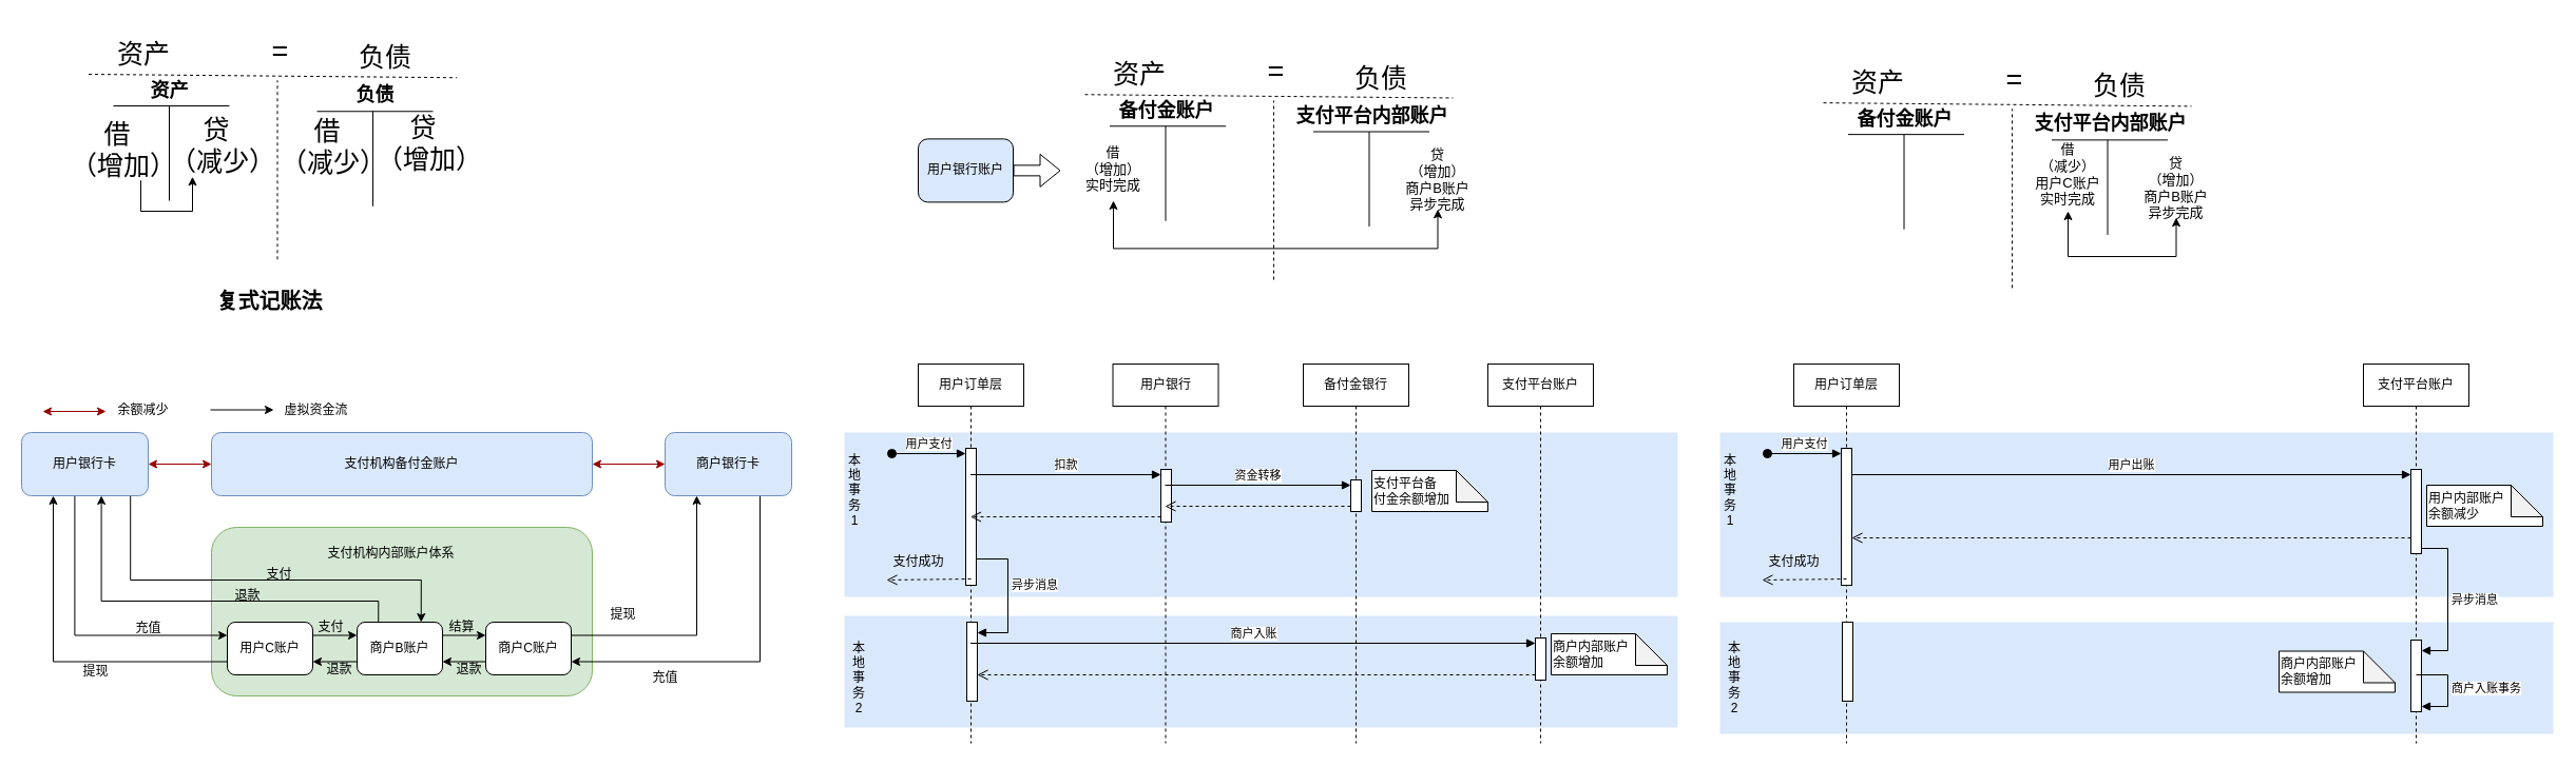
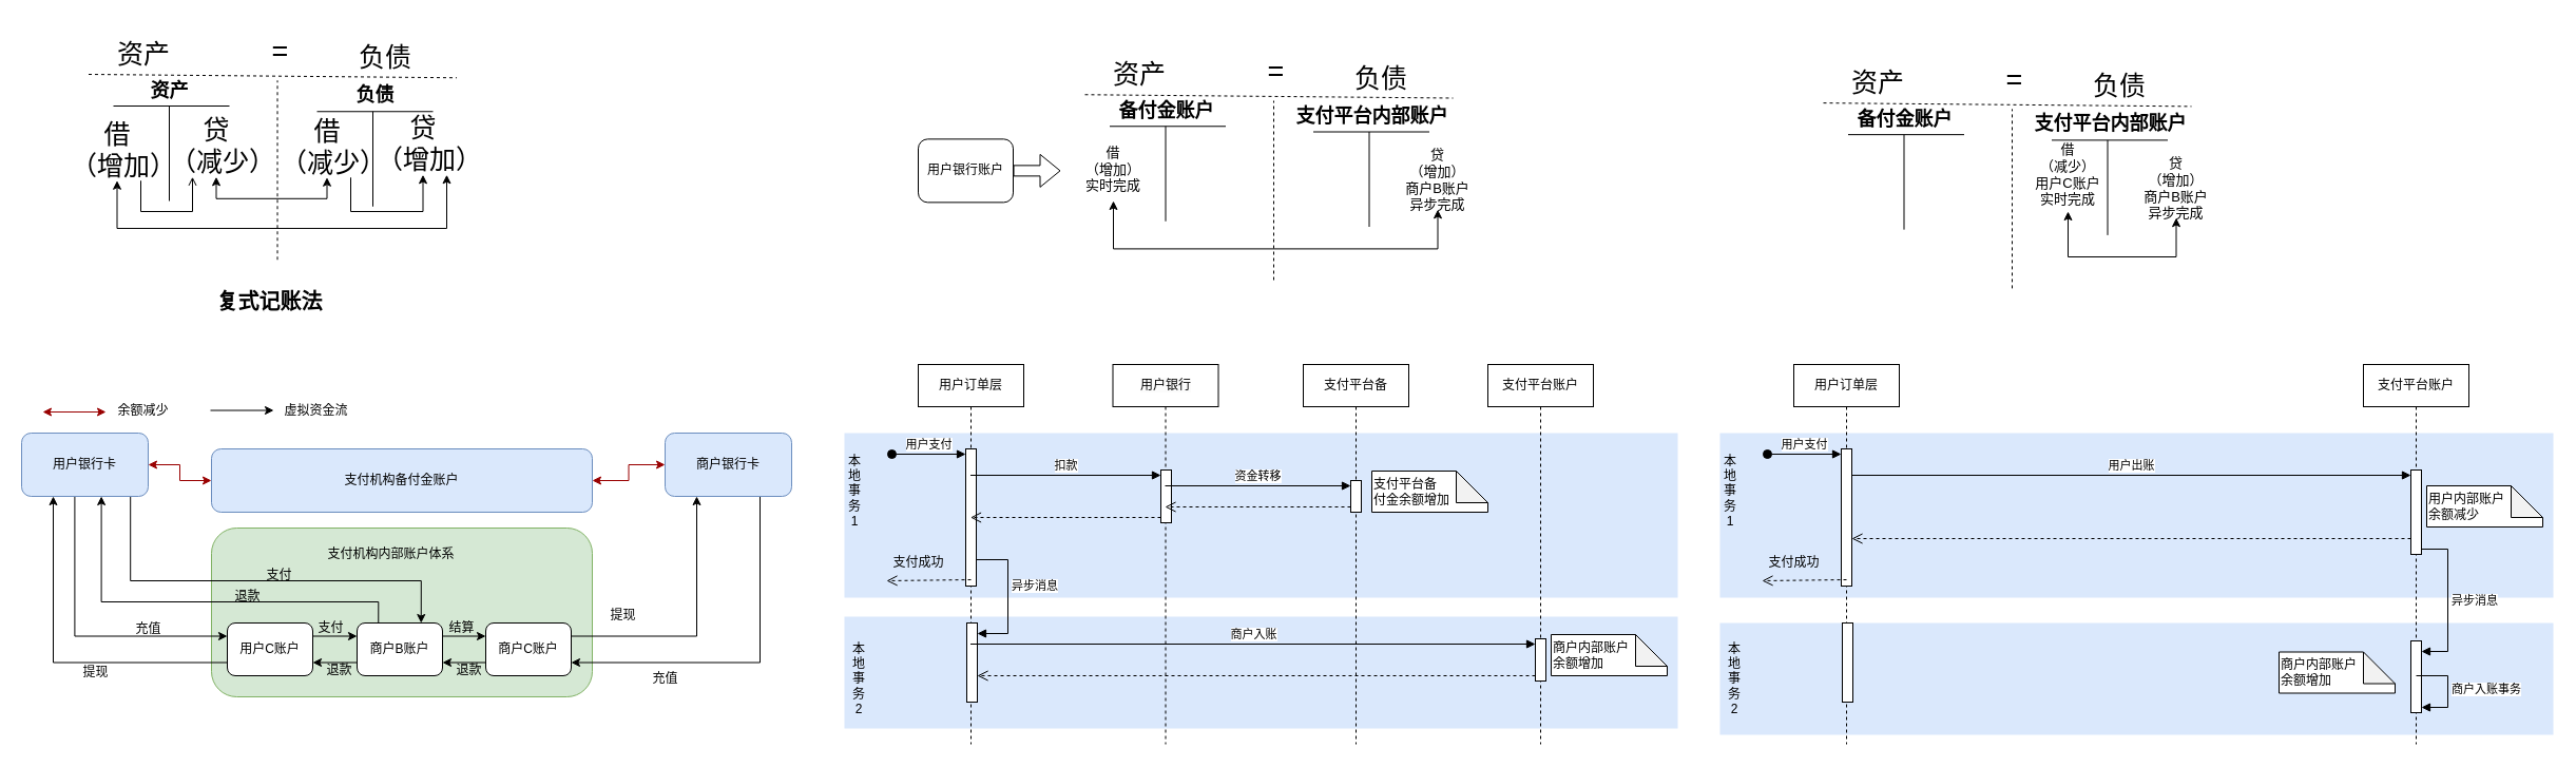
- <mxCell id="72" value="用户银行账户" style="rounded=1;whiteSpace=wrap;html=1;fillColor=#dae8fc;" vertex="1" parent="1"><mxGeometry x="870" y="131.37" width="90" height="60" as="geometry" /></mxCell>
+ <mxCell id="72" value="用户银行账户" style="rounded=1;whiteSpace=wrap;html=1;" vertex="1" parent="1"><mxGeometry x="870" y="131.37" width="90" height="60" as="geometry" /></mxCell>
- <mxCell id="10" style="edgeStyle=orthogonalEdgeStyle;rounded=0;orthogonalLoop=1;jettySize=auto;html=1;exitX=0.75;exitY=1;exitDx=0;exitDy=0;entryX=0.25;entryY=1;entryDx=0;entryDy=0;" edge="1" parent="1" source="11" target="12"><mxGeometry relative="1" as="geometry"><Array as="points"><mxPoint x="133" y="200" /><mxPoint x="182" y="200" /></Array></mxGeometry></mxCell>
+ <mxCell id="10" style="edgeStyle=orthogonalEdgeStyle;rounded=0;orthogonalLoop=1;jettySize=auto;html=1;exitX=0.75;exitY=1;exitDx=0;exitDy=0;entryX=0.25;entryY=1;entryDx=0;entryDy=0;endArrow=open;" edge="1" parent="1" source="11" target="12"><mxGeometry relative="1" as="geometry"><Array as="points"><mxPoint x="133" y="200" /><mxPoint x="182" y="200" /></Array></mxGeometry></mxCell>
+ <mxCell id="14" style="edgeStyle=orthogonalEdgeStyle;rounded=0;orthogonalLoop=1;jettySize=auto;html=1;exitX=0.5;exitY=1;exitDx=0;exitDy=0;entryX=0.5;entryY=1;entryDx=0;entryDy=0;startArrow=classic;startFill=1;" edge="1" parent="1" source="16" target="12"><mxGeometry relative="1" as="geometry" /></mxCell>
+ <mxCell id="15" style="edgeStyle=orthogonalEdgeStyle;rounded=0;orthogonalLoop=1;jettySize=auto;html=1;exitX=0.75;exitY=1;exitDx=0;exitDy=0;entryX=0.5;entryY=1;entryDx=0;entryDy=0;" edge="1" parent="1" source="16" target="17"><mxGeometry relative="1" as="geometry"><Array as="points"><mxPoint x="332" y="200" /><mxPoint x="401" y="200" /></Array></mxGeometry></mxCell>
+ <mxCell id="9" style="edgeStyle=orthogonalEdgeStyle;rounded=0;orthogonalLoop=1;jettySize=auto;html=1;exitX=0.5;exitY=1;exitDx=0;exitDy=0;entryX=0.75;entryY=1;entryDx=0;entryDy=0;endArrow=classic;endFill=1;startArrow=classic;startFill=1;" edge="1" parent="1" source="11" target="17"><mxGeometry relative="1" as="geometry"><Array as="points"><mxPoint x="111" y="216" /><mxPoint x="423" y="216" /></Array></mxGeometry></mxCell>
- <mxCell id="81" value="备付金银行" style="shape=umlLifeline;perimeter=lifelinePerimeter;whiteSpace=wrap;html=1;container=1;dropTarget=0;collapsible=0;recursiveResize=0;outlineConnect=0;portConstraint=eastwest;newEdgeStyle={&quot;curved&quot;:0,&quot;rounded&quot;:0};" vertex="1" parent="1"><mxGeometry x="1235" y="345" width="100" height="360" as="geometry" /></mxCell>
+ <mxCell id="81" value="支付平台备" style="shape=umlLifeline;perimeter=lifelinePerimeter;whiteSpace=wrap;html=1;container=1;dropTarget=0;collapsible=0;recursiveResize=0;outlineConnect=0;portConstraint=eastwest;newEdgeStyle={&quot;curved&quot;:0,&quot;rounded&quot;:0};" vertex="1" parent="1"><mxGeometry x="1235" y="345" width="100" height="360" as="geometry" /></mxCell>
- <mxCell id="22" value="支付机构备付金账户" style="rounded=1;whiteSpace=wrap;html=1;fillColor=#dae8fc;strokeColor=#6c8ebf;" vertex="1" parent="1"><mxGeometry x="200" y="410" width="361" height="60" as="geometry" /></mxCell>
+ <mxCell id="22" value="支付机构备付金账户" style="rounded=1;whiteSpace=wrap;html=1;fillColor=#dae8fc;strokeColor=#6c8ebf;" vertex="1" parent="1"><mxGeometry x="200" y="425" width="361" height="60" as="geometry" /></mxCell>
